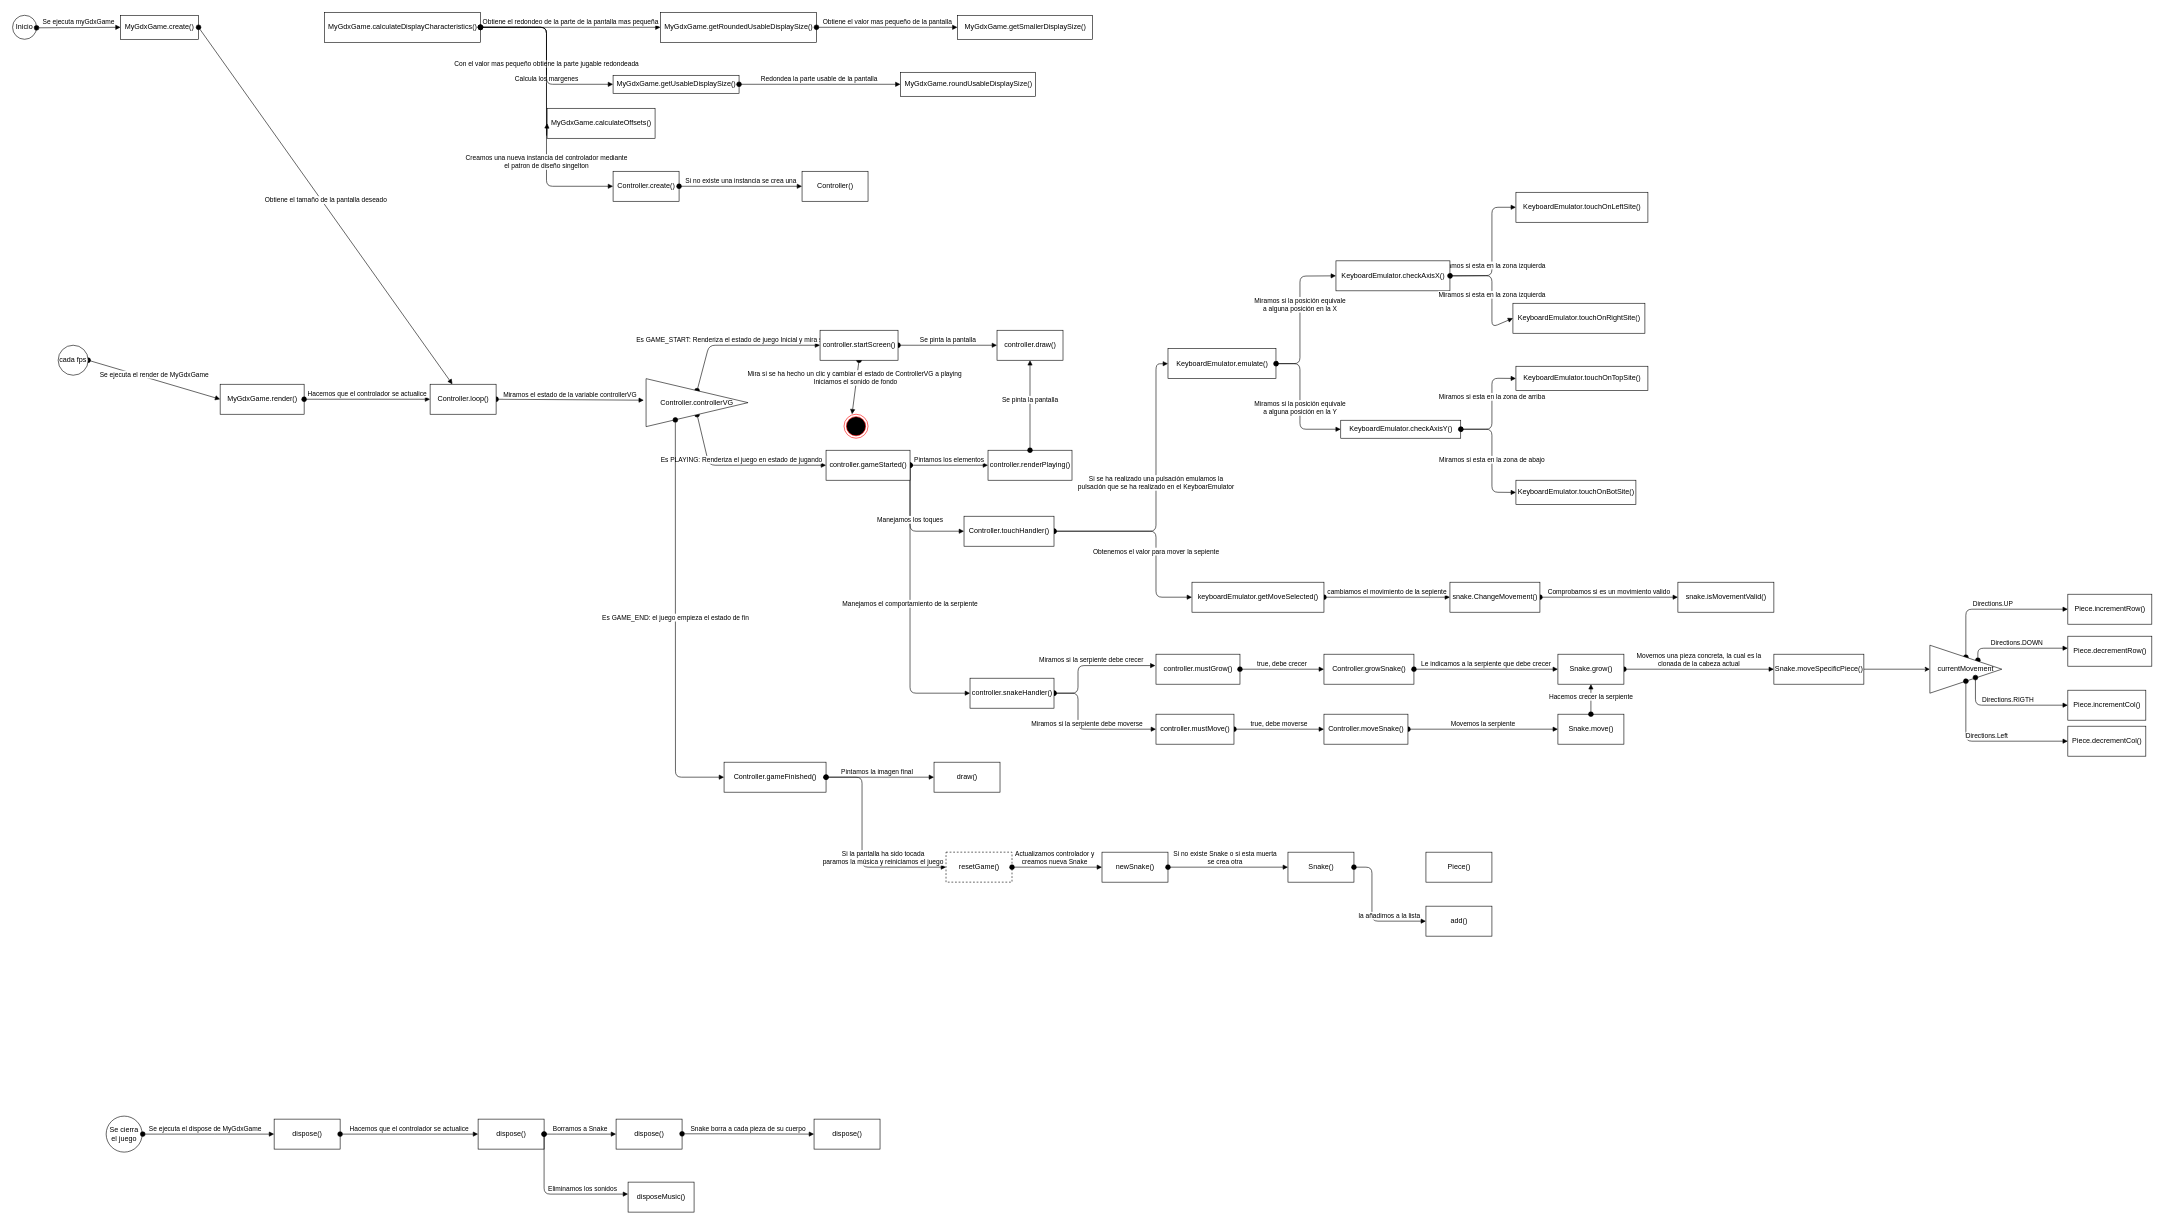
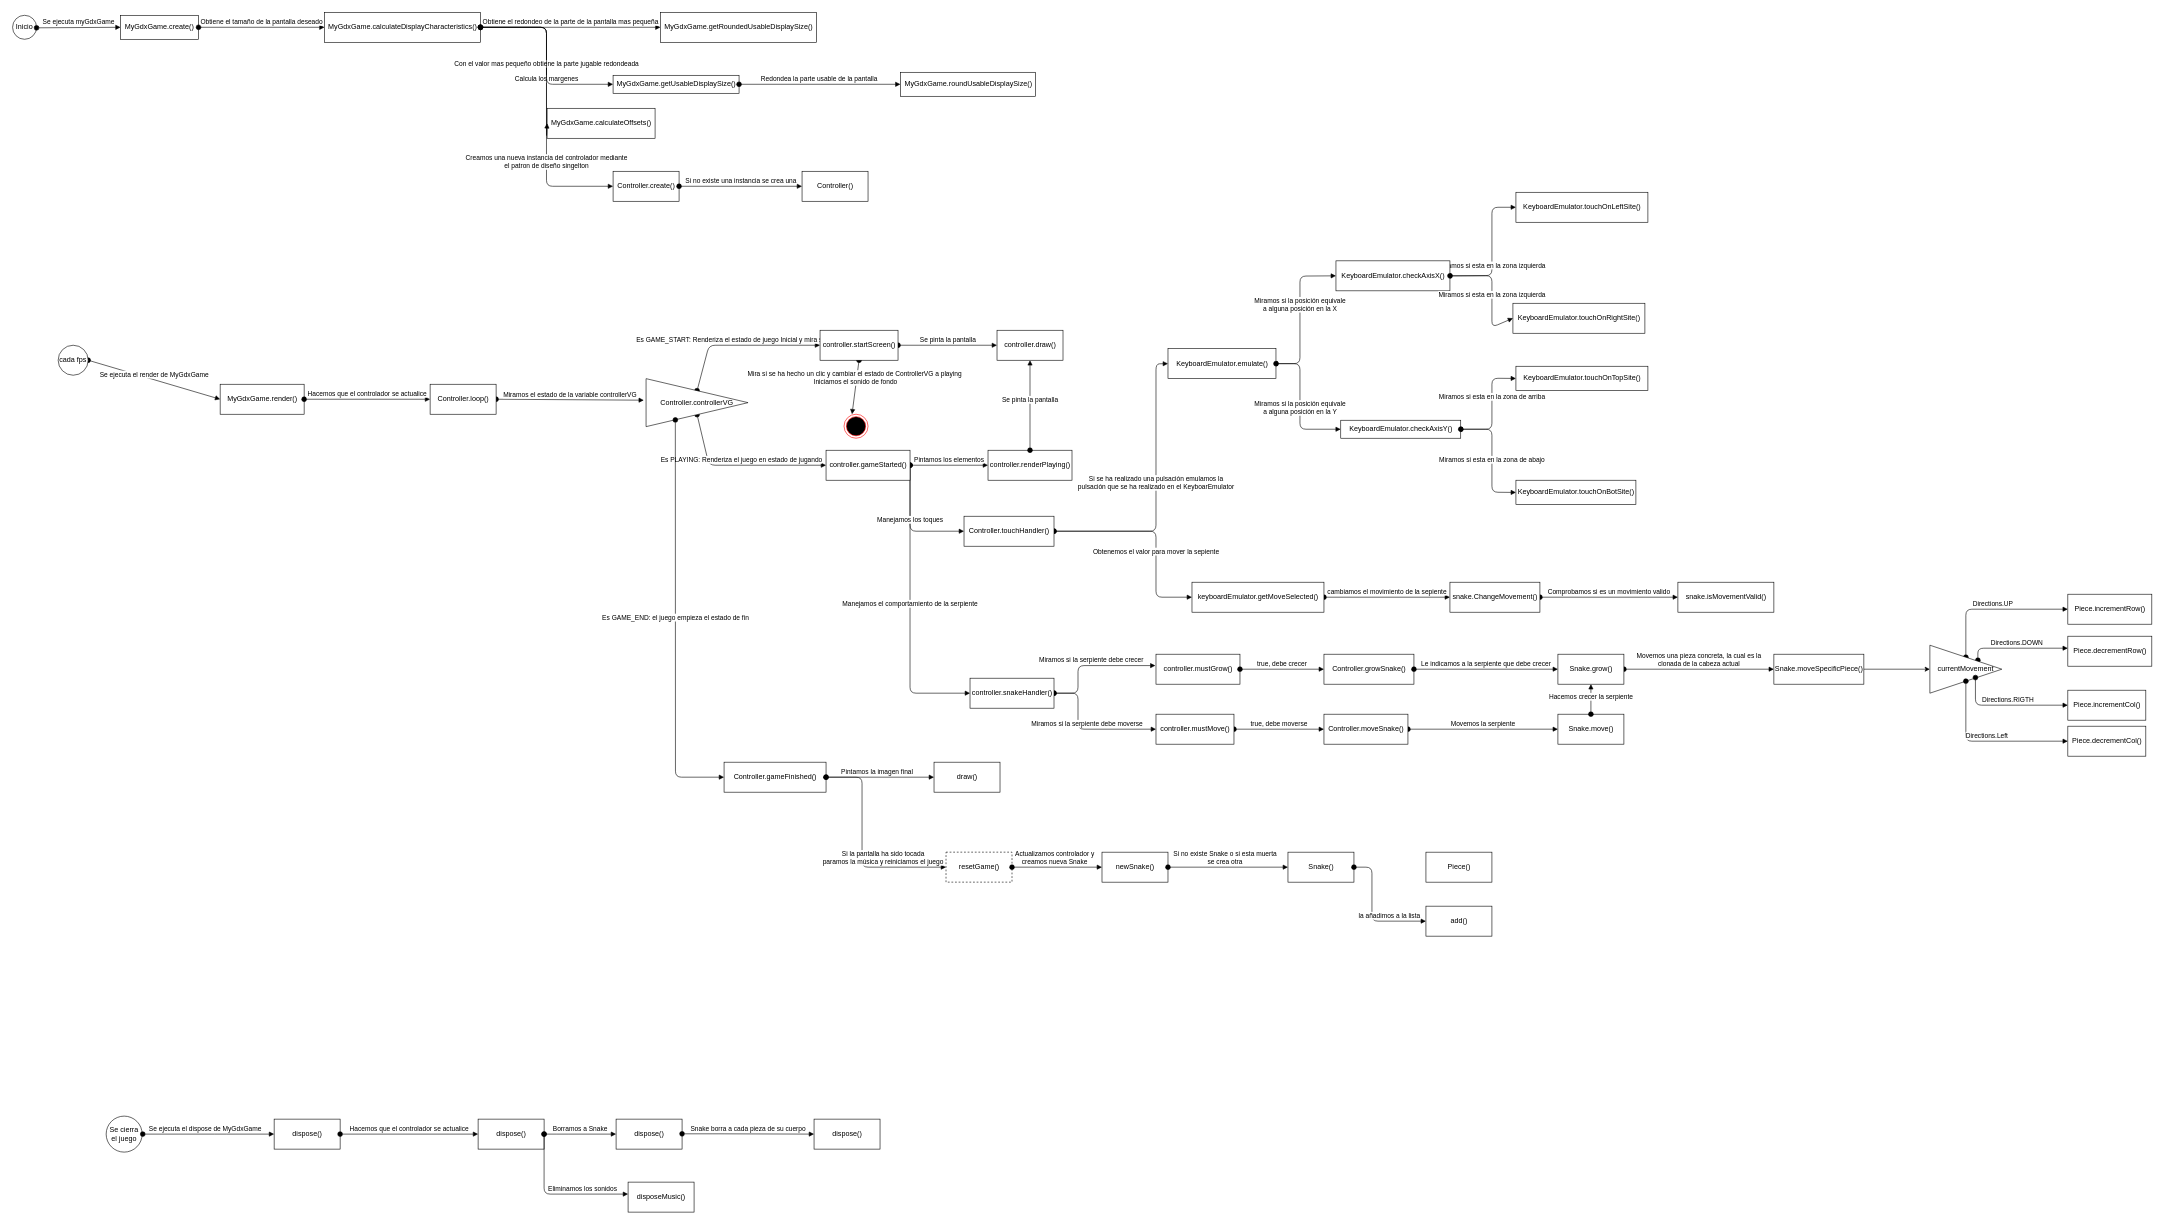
- <mxCell id="20" value="Obtiene el valor mas pequeño de la pantalla" style="html=1;verticalAlign=bottom;startArrow=oval;startFill=1;endArrow=block;startSize=8;exitX=1;exitY=0.5;exitDx=0;exitDy=0;entryX=0;entryY=0.5;entryDx=0;entryDy=0;" parent="1" source="14" target="13" edge="1"><mxGeometry width="60" relative="1" as="geometry"><mxPoint x="580" y="315" as="sourcePoint" /><mxPoint x="640" y="315" as="targetPoint" /></mxGeometry></mxCell>
- <mxCell id="13" value="&lt;span&gt;MyGdxGame.&lt;/span&gt;getSmallerDisplaySize()" style="html=1;" parent="1" vertex="1"><mxGeometry x="1595" y="25" width="225" height="40" as="geometry" /></mxCell>
- <mxCell id="6" value="Obtiene el tamaño de la pantalla deseado" style="html=1;verticalAlign=bottom;startArrow=oval;startFill=1;endArrow=block;startSize=8;exitX=1;exitY=0.5;exitDx=0;exitDy=0;" parent="1" source="3" target="59" edge="1"><mxGeometry width="60" relative="1" as="geometry"><mxPoint x="340" y="44.8" as="sourcePoint" /><mxPoint x="390" y="45" as="targetPoint" /></mxGeometry></mxCell>
+ <mxCell id="6" value="Obtiene el tamaño de la pantalla deseado" style="html=1;verticalAlign=bottom;startArrow=oval;startFill=1;endArrow=block;startSize=8;exitX=1;exitY=0.5;exitDx=0;exitDy=0;entryX=0;entryY=0.5;entryDx=0;entryDy=0;" parent="1" source="3" target="15" edge="1"><mxGeometry width="60" relative="1" as="geometry"><mxPoint x="340" y="44.8" as="sourcePoint" /><mxPoint x="390" y="45" as="targetPoint" /></mxGeometry></mxCell>
